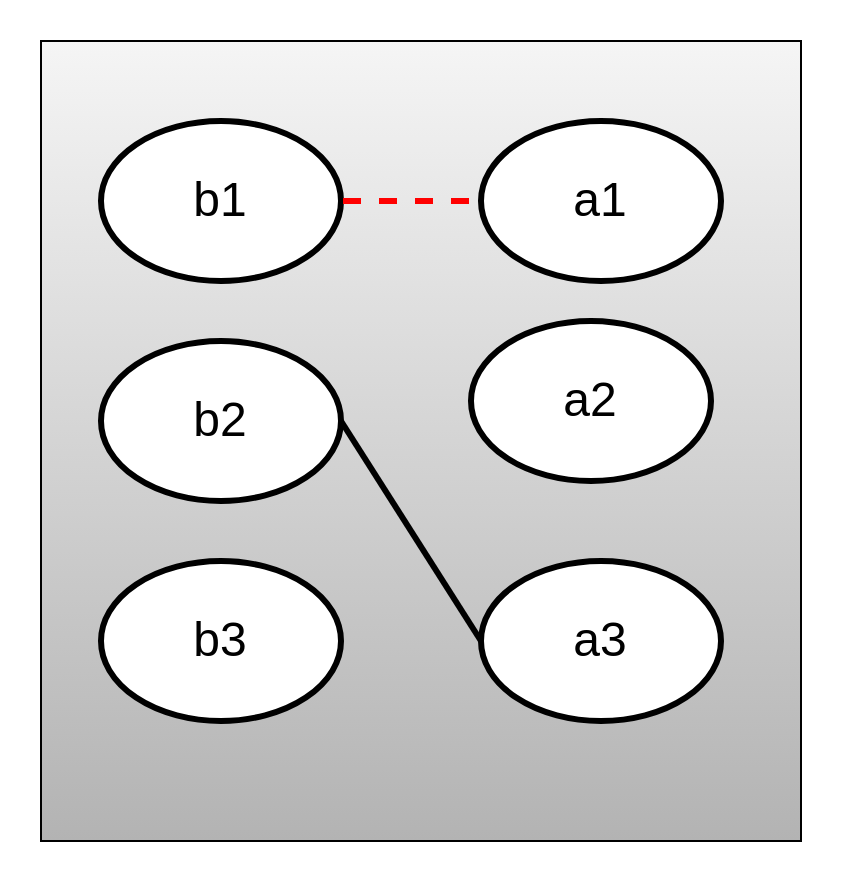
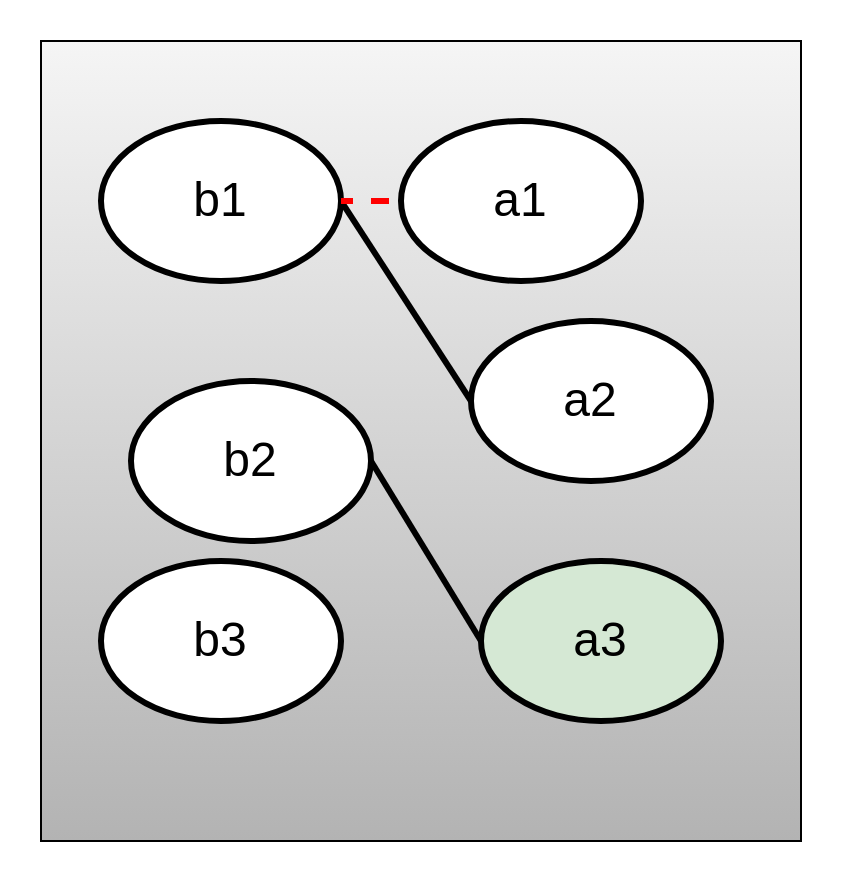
- <mxCell id="11" value="a1" style="ellipse;whiteSpace=wrap;html=1;strokeColor=#000000;fontSize=24;strokeWidth=3;" parent="1" vertex="1"><mxGeometry x="240" y="60" width="120" height="80" as="geometry" /></mxCell>
+ <mxCell id="11" value="a1" style="ellipse;whiteSpace=wrap;html=1;strokeColor=#000000;fontSize=24;strokeWidth=3;" parent="1" vertex="1"><mxGeometry x="200" y="60" width="120" height="80" as="geometry" /></mxCell>
+ <mxCell id="3" style="edgeStyle=none;html=1;exitX=0;exitY=0.5;exitDx=0;exitDy=0;entryX=1;entryY=0.5;entryDx=0;entryDy=0;strokeColor=#000000;fontSize=24;strokeWidth=3;endArrow=none;endFill=0;" parent="1" source="4" target="7" edge="1"><mxGeometry relative="1" as="geometry" /></mxCell>
- <mxCell id="8" value="b2" style="ellipse;whiteSpace=wrap;html=1;strokeColor=#000000;fontSize=24;strokeWidth=3;" parent="1" vertex="1"><mxGeometry x="50" y="170" width="120" height="80" as="geometry" /></mxCell>
+ <mxCell id="8" value="b2" style="ellipse;whiteSpace=wrap;html=1;strokeColor=#000000;fontSize=24;strokeWidth=3;" parent="1" vertex="1"><mxGeometry x="65" y="190" width="120" height="80" as="geometry" /></mxCell>
- <mxCell id="6" value="a3" style="ellipse;whiteSpace=wrap;html=1;strokeColor=#000000;fontSize=24;strokeWidth=3;" parent="1" vertex="1"><mxGeometry x="240" y="280" width="120" height="80" as="geometry" /></mxCell>
+ <mxCell id="6" value="a3" style="ellipse;whiteSpace=wrap;html=1;strokeColor=#000000;fontSize=24;strokeWidth=3;fillColor=#d5e8d4;" parent="1" vertex="1"><mxGeometry x="240" y="280" width="120" height="80" as="geometry" /></mxCell>
